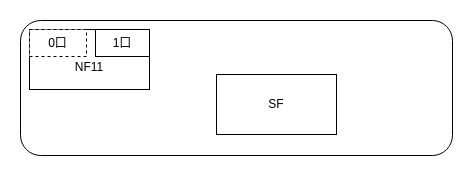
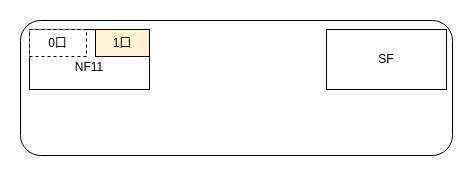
- <mxCell id="6" value="1口" style="rounded=0;whiteSpace=wrap;html=1;" vertex="1" parent="1"><mxGeometry x="95" y="29" width="54" height="27" as="geometry" /></mxCell>
+ <mxCell id="6" value="1口" style="rounded=0;whiteSpace=wrap;html=1;fillColor=#fff2cc;" vertex="1" parent="1"><mxGeometry x="95" y="29" width="54" height="27" as="geometry" /></mxCell>
- <mxCell id="4" value="SF" style="rounded=0;whiteSpace=wrap;html=1;" vertex="1" parent="1"><mxGeometry x="216" y="74" width="120" height="60" as="geometry" /></mxCell>
+ <mxCell id="4" value="SF" style="rounded=0;whiteSpace=wrap;html=1;" vertex="1" parent="1"><mxGeometry x="326" y="29" width="120" height="60" as="geometry" /></mxCell>
